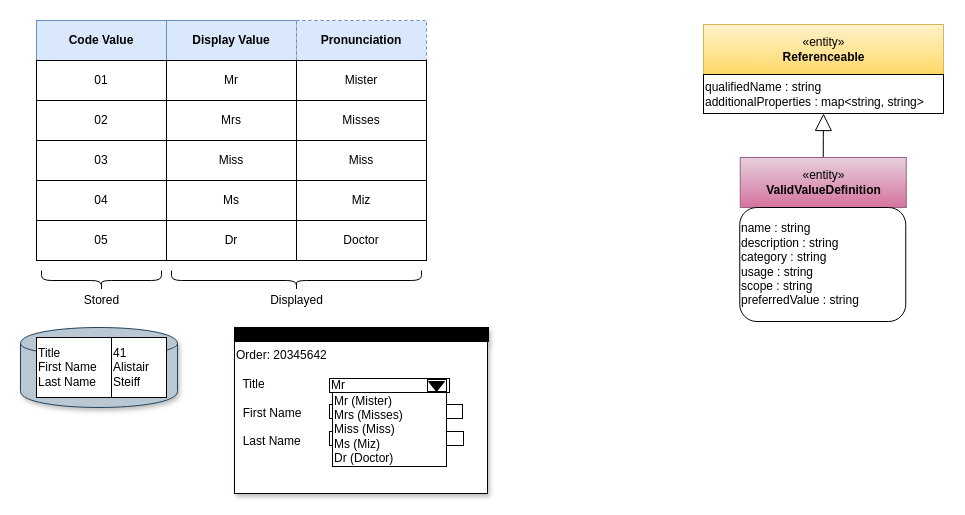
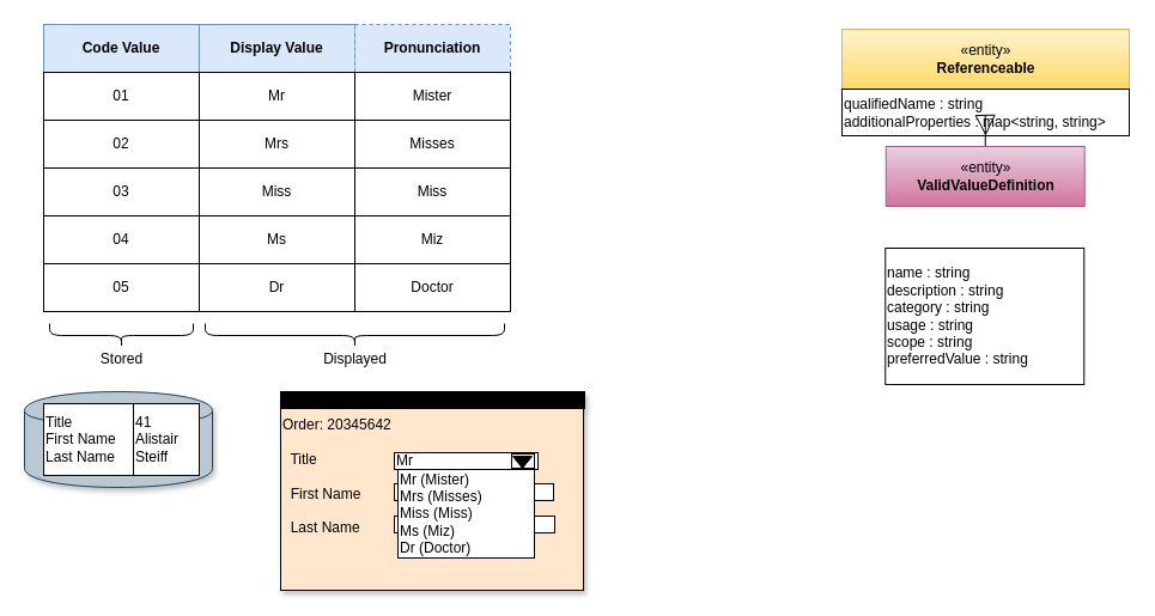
- <mxCell id="38" value="«entity»&lt;br&gt;&lt;b&gt;ValidValueDefinition&lt;/b&gt;" style="html=1;strokeColor=#996185;align=center;fillColor=#e6d0de;gradientColor=#d5739d;" parent="1" vertex="1"><mxGeometry x="739.75" y="157" width="166" height="50" as="geometry" /></mxCell>
+ <mxCell id="38" value="«entity»&lt;br&gt;&lt;b&gt;ValidValueDefinition&lt;/b&gt;" style="html=1;strokeColor=#996185;align=center;fillColor=#e6d0de;gradientColor=#d5739d;" parent="1" vertex="1"><mxGeometry x="739.75" y="122" width="166" height="50" as="geometry" /></mxCell>
- <mxCell id="39" value="&lt;span&gt;name : string&lt;br&gt;&lt;/span&gt;&lt;span&gt;description : string&lt;br&gt;&lt;/span&gt;category : string&lt;br&gt;&lt;span&gt;usage : string&lt;/span&gt;&lt;br&gt;&lt;span&gt;scope : string&lt;br&gt;preferredValue : string&lt;br&gt;&lt;/span&gt;" style="whiteSpace=wrap;html=1;strokeColor=#000000;gradientColor=#ffffff;align=left;rounded=1;" parent="1" vertex="1"><mxGeometry x="739.25" y="207" width="166" height="114" as="geometry" /></mxCell>
+ <mxCell id="39" value="&lt;span&gt;name : string&lt;br&gt;&lt;/span&gt;&lt;span&gt;description : string&lt;br&gt;&lt;/span&gt;category : string&lt;br&gt;&lt;span&gt;usage : string&lt;/span&gt;&lt;br&gt;&lt;span&gt;scope : string&lt;br&gt;preferredValue : string&lt;br&gt;&lt;/span&gt;" style="rounded=0;whiteSpace=wrap;html=1;strokeColor=#000000;gradientColor=#ffffff;align=left;" parent="1" vertex="1"><mxGeometry x="739.25" y="207" width="166" height="114" as="geometry" /></mxCell>
- <mxCell id="28" value="Order: 20345642&lt;br&gt;&lt;br&gt;&amp;nbsp; Title&lt;br&gt;&lt;br&gt;&amp;nbsp; First Name&lt;br&gt;&lt;br&gt;&amp;nbsp; Last Name" style="rounded=0;whiteSpace=wrap;html=1;align=left;verticalAlign=top;shadow=1;" parent="1" vertex="1"><mxGeometry x="234" y="341" width="253" height="152" as="geometry" /></mxCell>
+ <mxCell id="28" value="Order: 20345642&lt;br&gt;&lt;br&gt;&amp;nbsp; Title&lt;br&gt;&lt;br&gt;&amp;nbsp; First Name&lt;br&gt;&lt;br&gt;&amp;nbsp; Last Name" style="rounded=0;whiteSpace=wrap;html=1;align=left;verticalAlign=top;shadow=1;fillColor=#ffe6cc;" parent="1" vertex="1"><mxGeometry x="234" y="341" width="253" height="152" as="geometry" /></mxCell>
